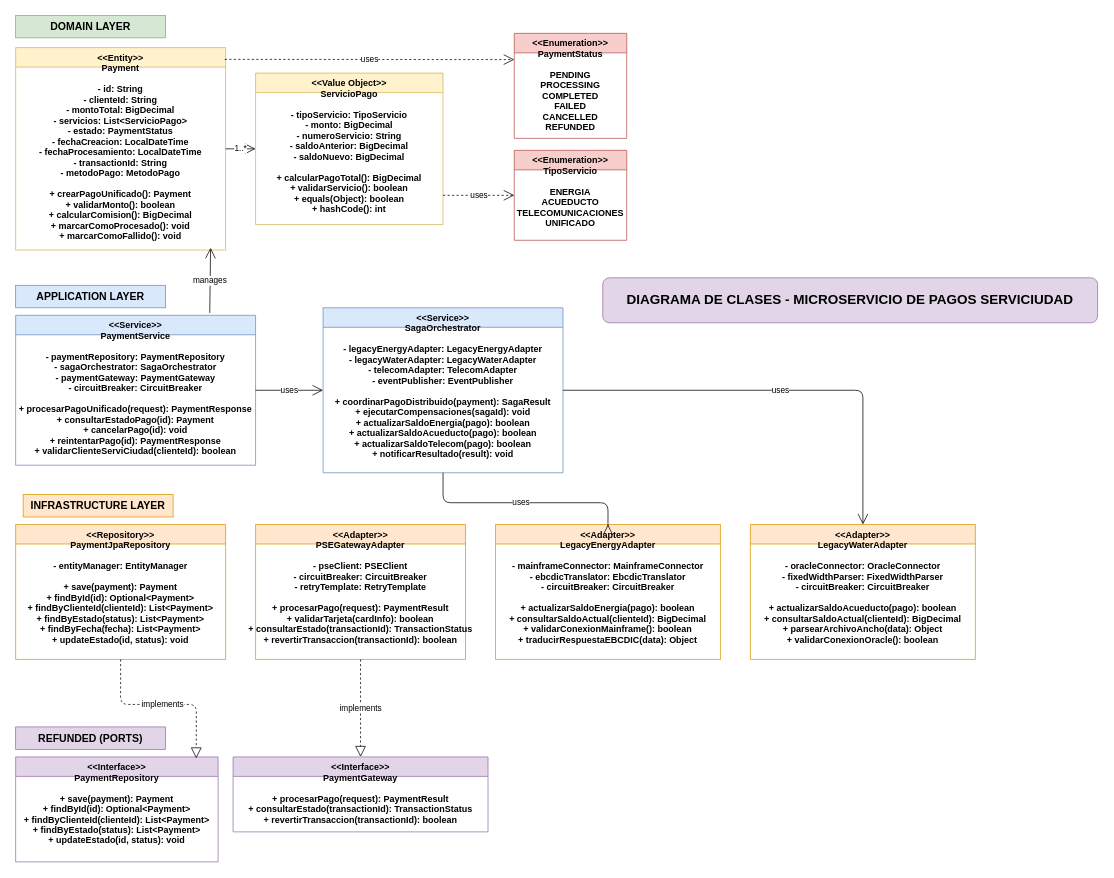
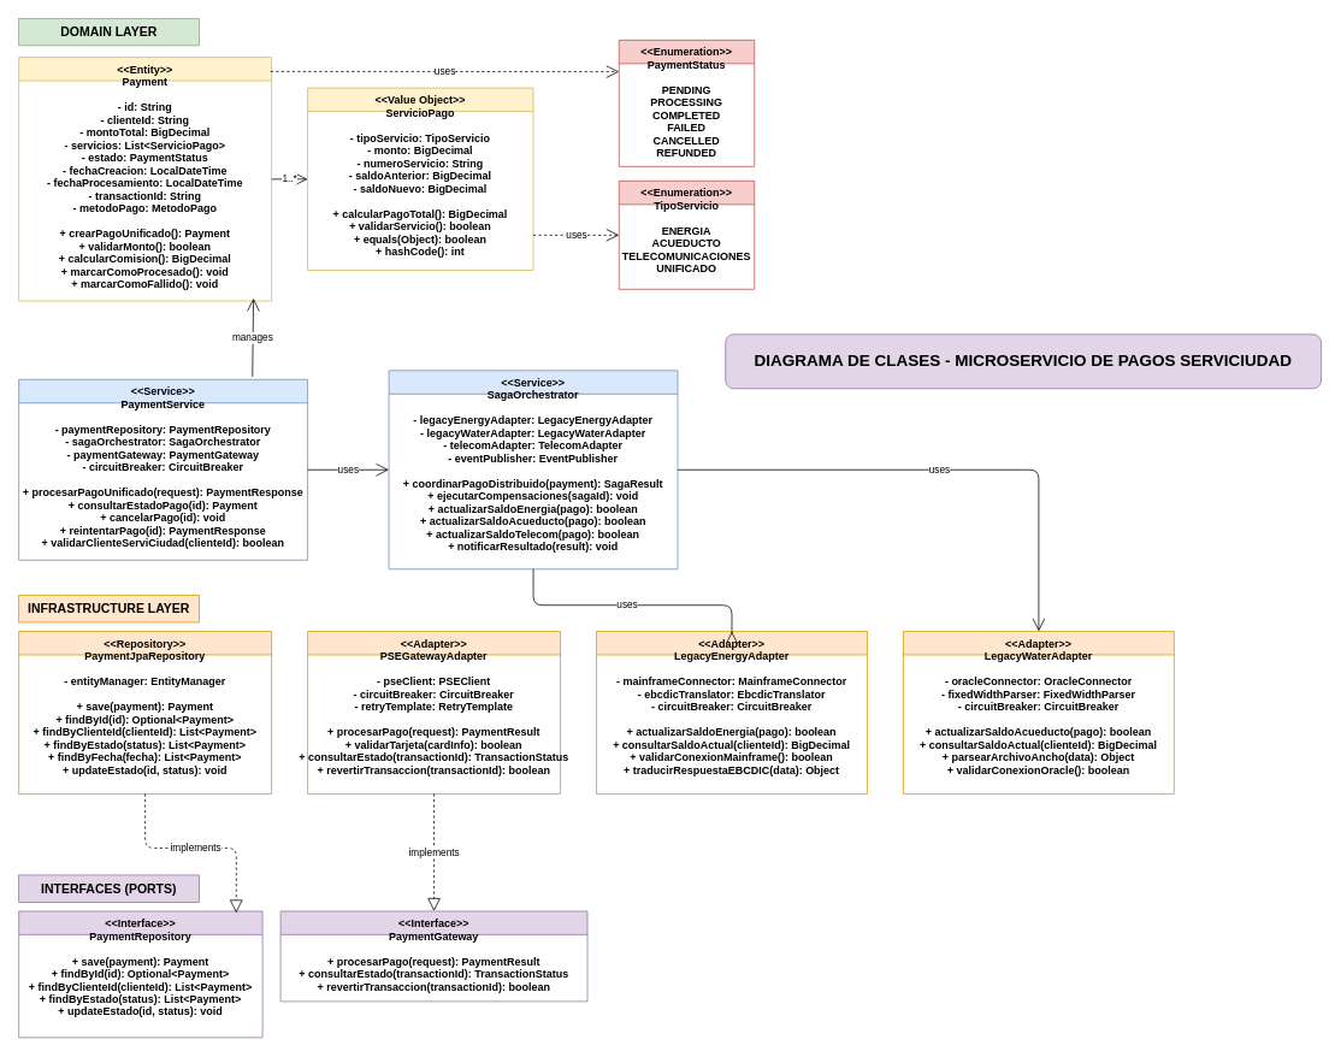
- <mxCell id="8" value="APPLICATION LAYER" style="rounded=0;whiteSpace=wrap;html=1;fillColor=#dae8fc;strokeColor=#6c8ebf;fontSize=14;fontStyle=1;" vertex="1" parent="1"><mxGeometry x="20" y="380" width="200" height="30" as="geometry" /></mxCell>
- <mxCell id="11" value="INFRASTRUCTURE LAYER" style="rounded=0;whiteSpace=wrap;html=1;fillColor=#ffe6cc;strokeColor=#d79b00;fontSize=14;fontStyle=1;" vertex="1" parent="1"><mxGeometry x="30" y="659" width="200" height="30" as="geometry" /></mxCell>
+ <mxCell id="11" value="INFRASTRUCTURE LAYER" style="rounded=0;whiteSpace=wrap;html=1;fillColor=#ffe6cc;strokeColor=#d79b00;fontSize=14;fontStyle=1;" vertex="1" parent="1"><mxGeometry x="20" y="659" width="200" height="30" as="geometry" /></mxCell>
- <mxCell id="16" value="REFUNDED (PORTS)" style="rounded=0;whiteSpace=wrap;html=1;fillColor=#e1d5e7;strokeColor=#9673a6;fontSize=14;fontStyle=1;" vertex="1" parent="1"><mxGeometry x="20" y="969" width="200" height="30" as="geometry" /></mxCell>
+ <mxCell id="16" value="INTERFACES (PORTS)" style="rounded=0;whiteSpace=wrap;html=1;fillColor=#e1d5e7;strokeColor=#9673a6;fontSize=14;fontStyle=1;" vertex="1" parent="1"><mxGeometry x="20" y="969" width="200" height="30" as="geometry" /></mxCell>
